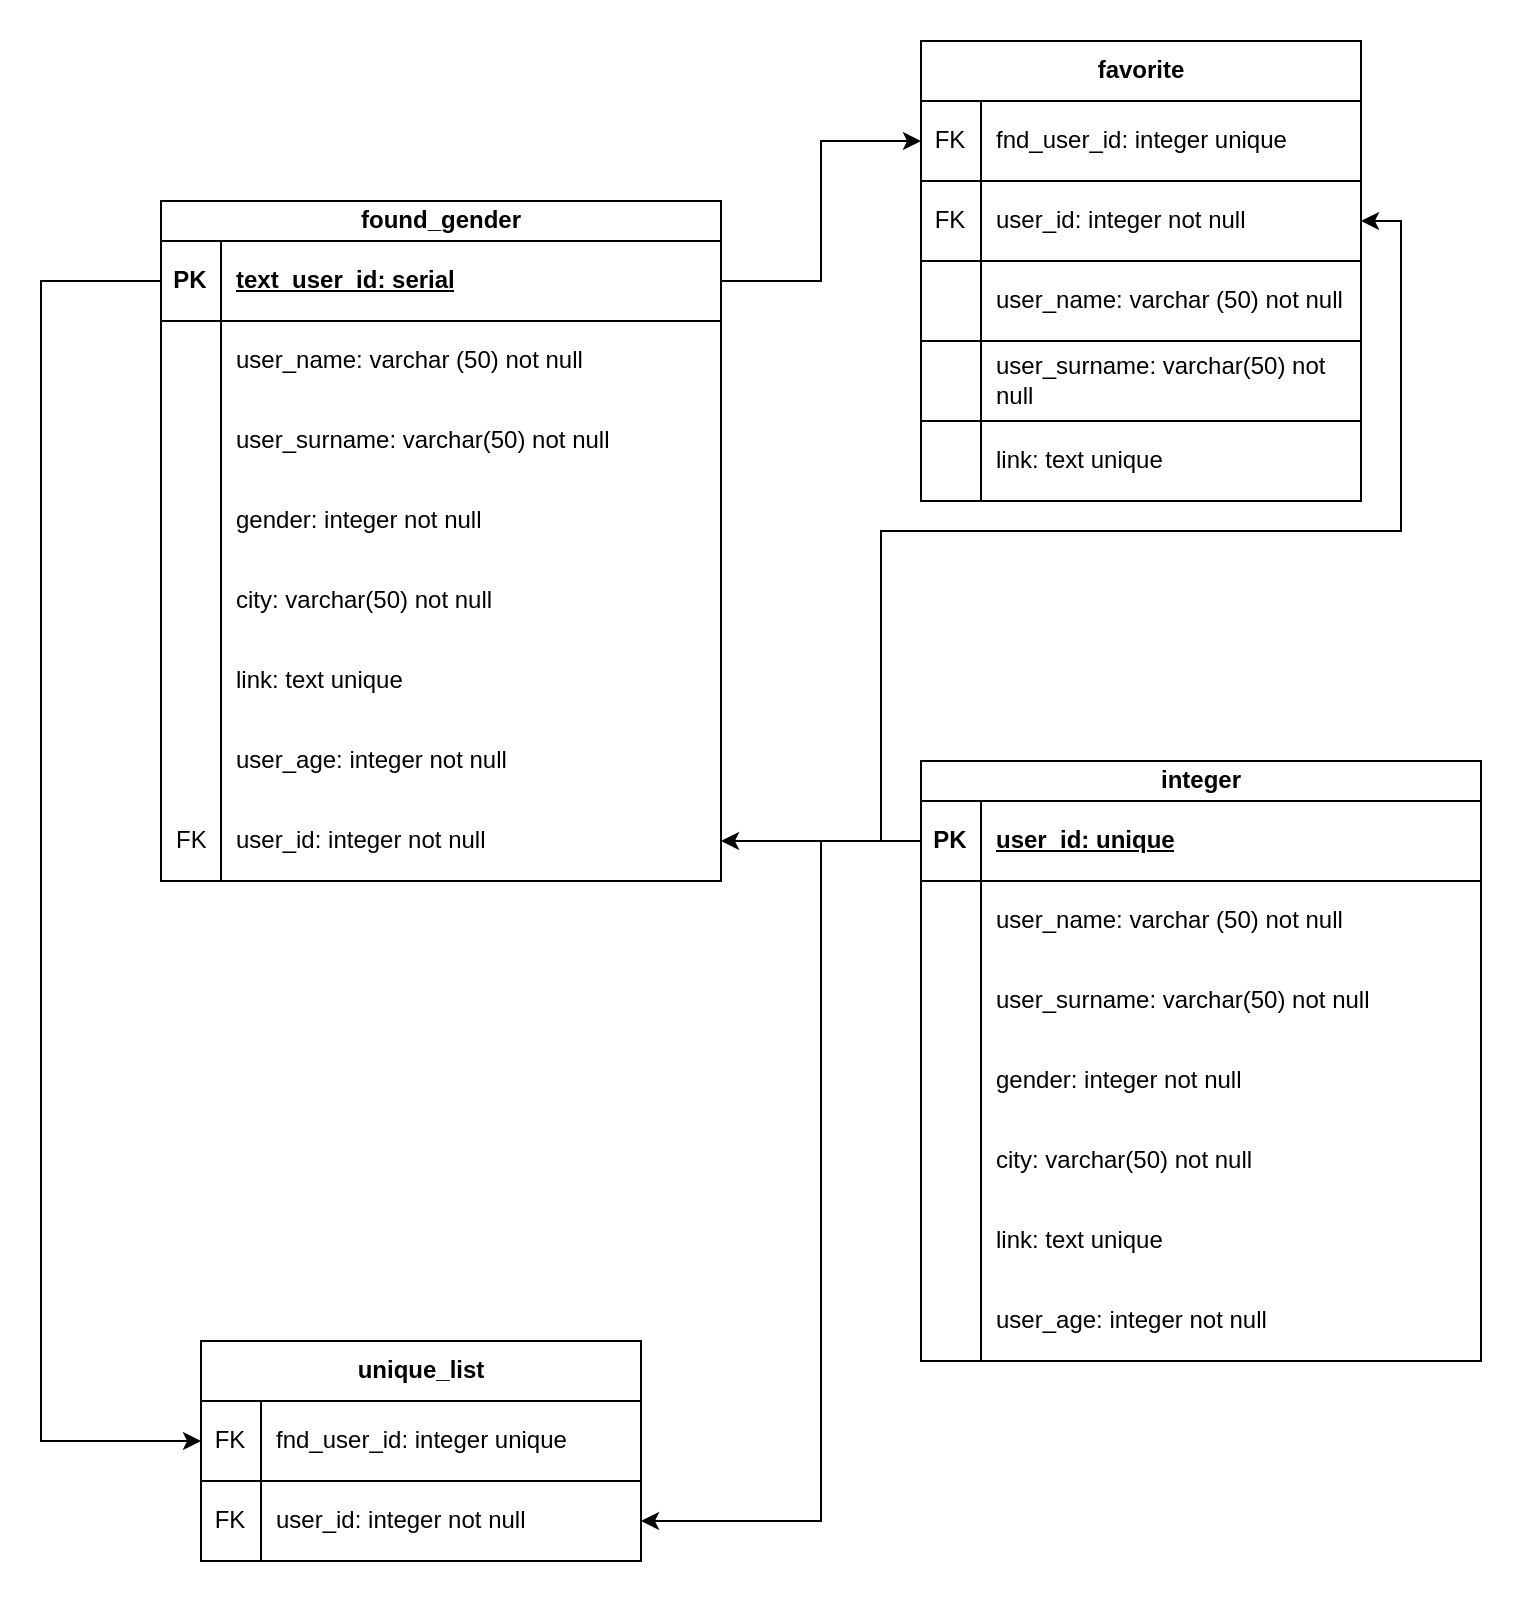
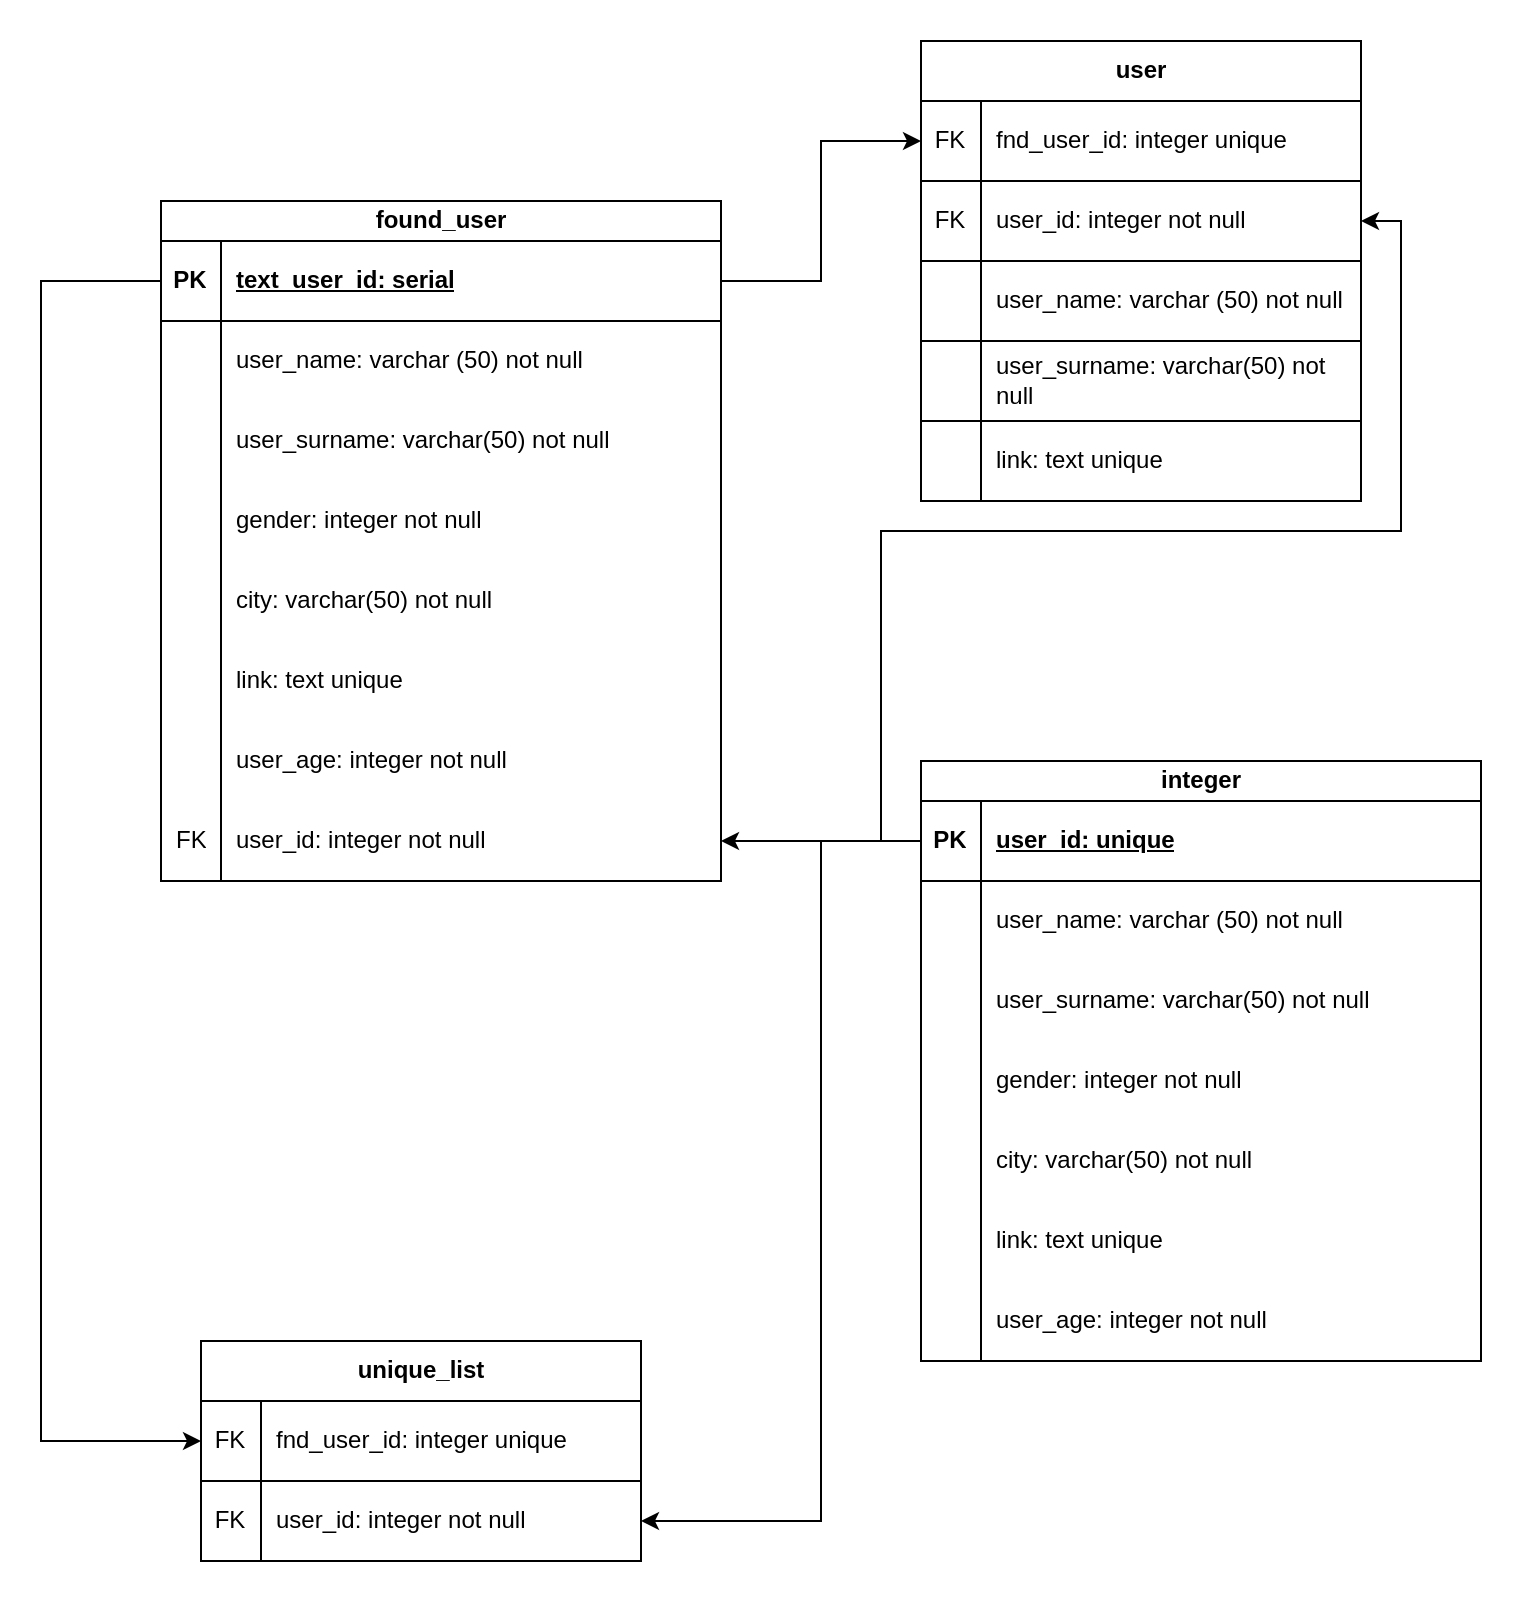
- <mxCell id="60" value="favorite" style="shape=table;startSize=30;container=1;collapsible=1;childLayout=tableLayout;fixedRows=1;rowLines=0;fontStyle=1;align=center;resizeLast=1;html=1;" parent="1" vertex="1"><mxGeometry x="460" y="20" width="220" height="230" as="geometry" /></mxCell>
+ <mxCell id="60" value="user" style="shape=table;startSize=30;container=1;collapsible=1;childLayout=tableLayout;fixedRows=1;rowLines=0;fontStyle=1;align=center;resizeLast=1;html=1;" parent="1" vertex="1"><mxGeometry x="460" y="20" width="220" height="230" as="geometry" /></mxCell>
- <mxCell id="2" value="found_gender" style="shape=table;startSize=20;container=1;collapsible=1;childLayout=tableLayout;fixedRows=1;rowLines=0;fontStyle=1;align=center;resizeLast=1;html=1;strokeColor=default;" parent="1" vertex="1"><mxGeometry x="80" y="100" width="280" height="340" as="geometry" /></mxCell>
+ <mxCell id="2" value="found_user" style="shape=table;startSize=20;container=1;collapsible=1;childLayout=tableLayout;fixedRows=1;rowLines=0;fontStyle=1;align=center;resizeLast=1;html=1;strokeColor=default;" parent="1" vertex="1"><mxGeometry x="80" y="100" width="280" height="340" as="geometry" /></mxCell>
